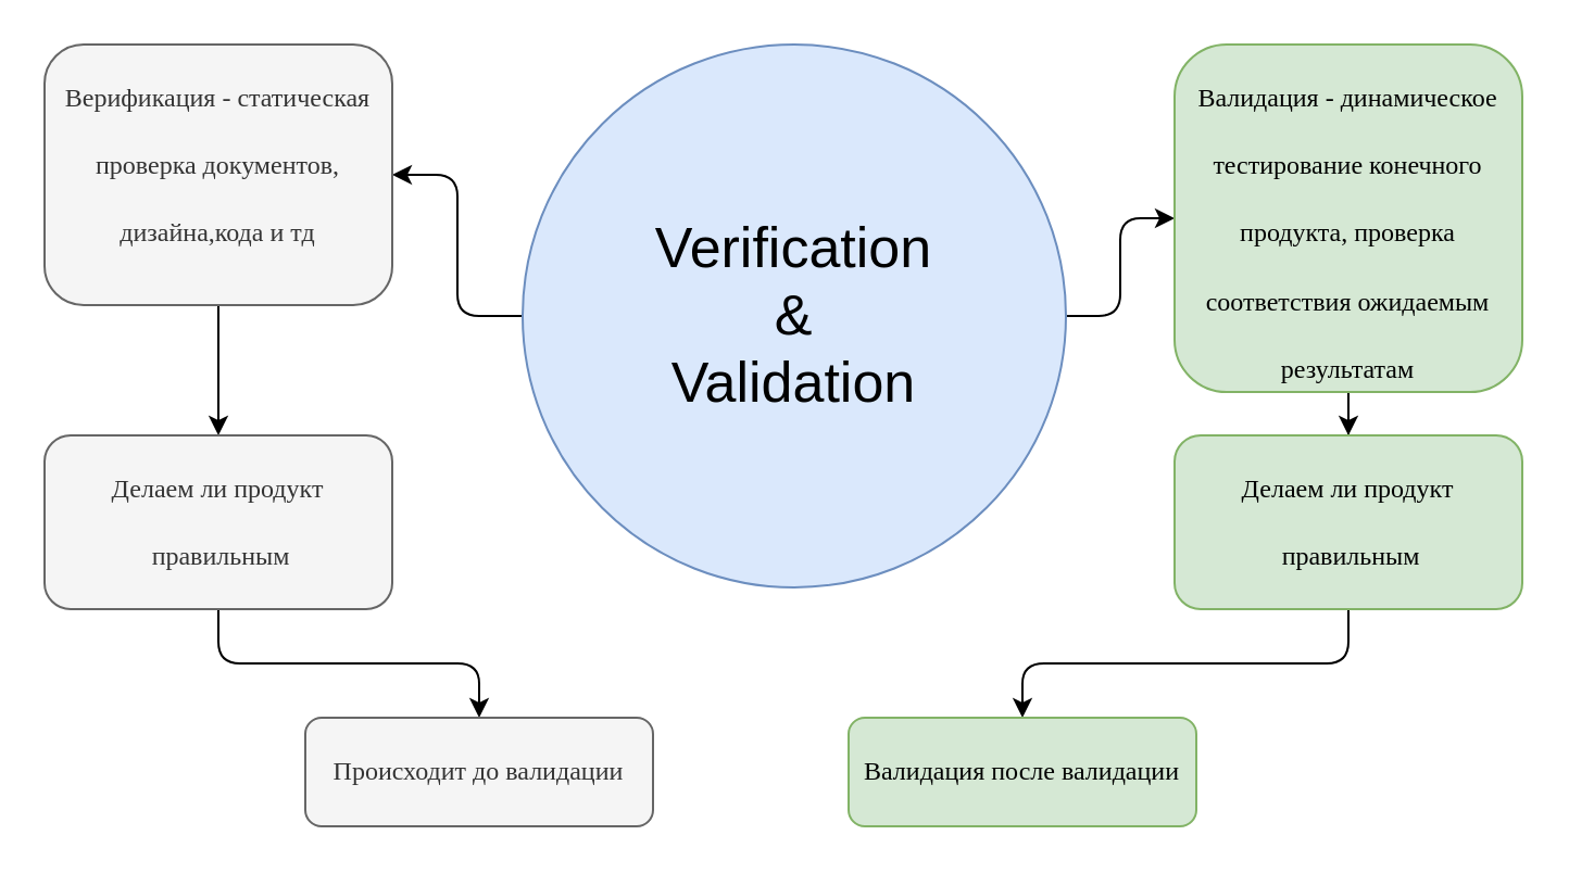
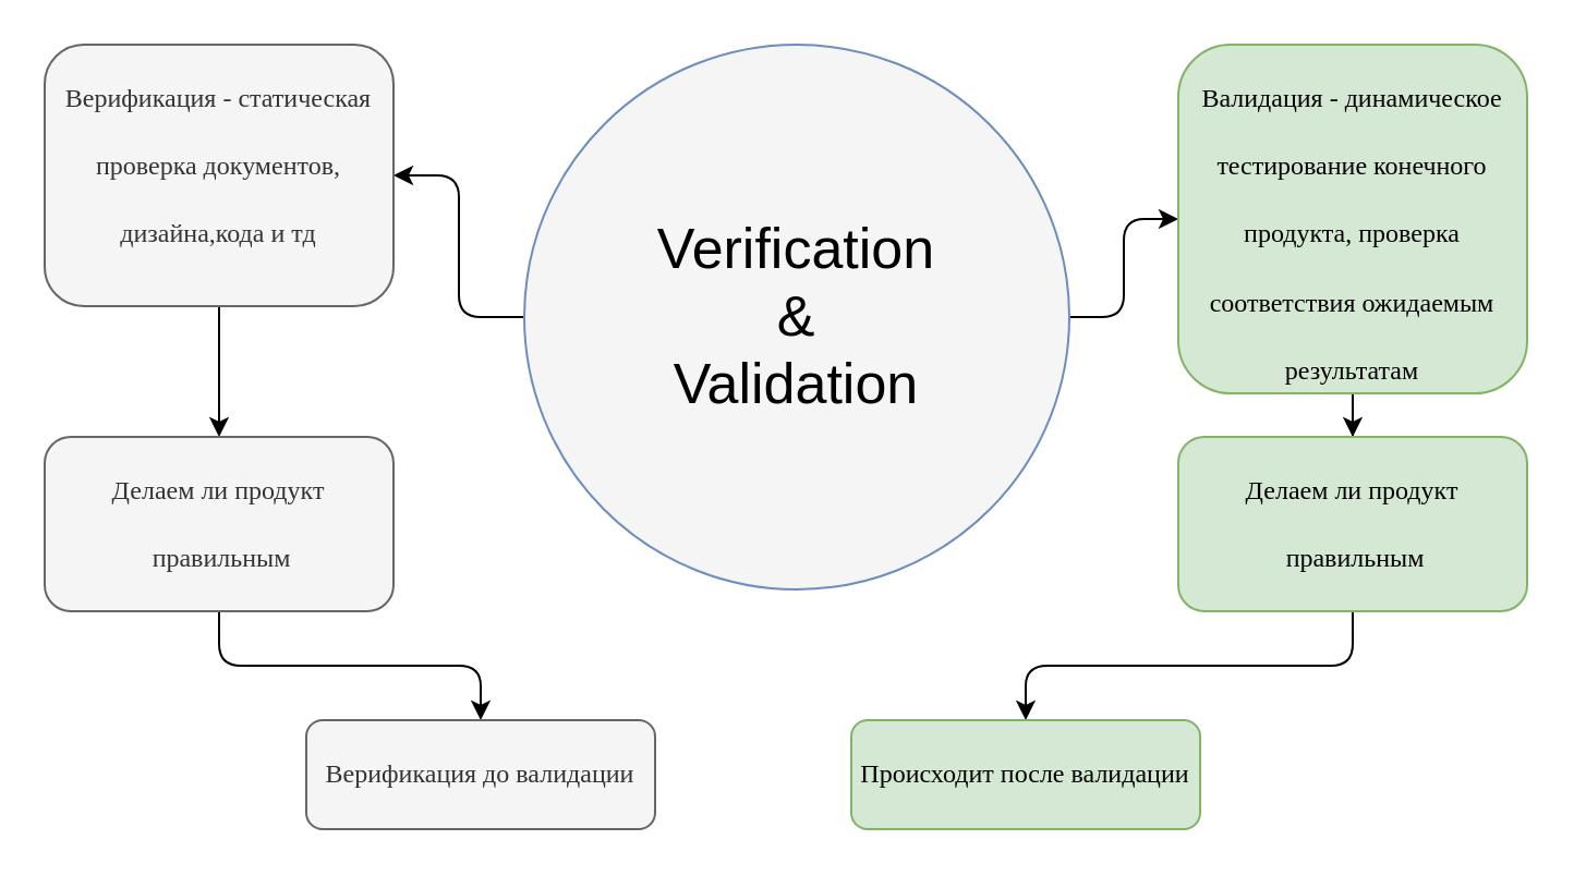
- <mxCell id="4" value="&lt;font style=&quot;font-size: 26px;&quot;&gt;Verification&lt;br&gt;&amp;amp;&lt;br&gt;Validation&lt;/font&gt;" style="ellipse;whiteSpace=wrap;html=1;aspect=fixed;fillColor=#dae8fc;strokeColor=#6c8ebf;" vertex="1" parent="1"><mxGeometry x="240" y="20" width="250" height="250" as="geometry" /></mxCell>
+ <mxCell id="4" value="&lt;font style=&quot;font-size: 26px;&quot;&gt;Verification&lt;br&gt;&amp;amp;&lt;br&gt;Validation&lt;/font&gt;" style="ellipse;whiteSpace=wrap;html=1;aspect=fixed;fillColor=#f5f5f5;strokeColor=#6c8ebf;" vertex="1" parent="1"><mxGeometry x="240" y="20" width="250" height="250" as="geometry" /></mxCell>
- <mxCell id="14" value="&lt;span style=&quot;font-size: 12px;&quot;&gt;Происходит до валидации&lt;/span&gt;" style="rounded=1;fontSize=26;fontFamily=Tahoma;horizontal=1;verticalAlign=top;spacing=0;whiteSpace=wrap;html=1;fontStyle=0;fillColor=#f5f5f5;fontColor=#333333;strokeColor=#666666;" vertex="1" parent="1"><mxGeometry x="140" y="330" width="160" height="50" as="geometry" /></mxCell>
+ <mxCell id="14" value="&lt;span style=&quot;font-size: 12px;&quot;&gt;Верификация до валидации&lt;/span&gt;" style="rounded=1;fontSize=26;fontFamily=Tahoma;horizontal=1;verticalAlign=top;spacing=0;whiteSpace=wrap;html=1;fontStyle=0;fillColor=#f5f5f5;fontColor=#333333;strokeColor=#666666;" vertex="1" parent="1"><mxGeometry x="140" y="330" width="160" height="50" as="geometry" /></mxCell>
- <mxCell id="9" value="&lt;span style=&quot;font-size: 12px;&quot;&gt;Валидация после валидации&lt;/span&gt;" style="rounded=1;fontSize=26;fontFamily=Tahoma;horizontal=1;verticalAlign=top;spacing=0;whiteSpace=wrap;html=1;fillColor=#d5e8d4;strokeColor=#82b366;" vertex="1" parent="1"><mxGeometry x="390" y="330" width="160" height="50" as="geometry" /></mxCell>
+ <mxCell id="9" value="&lt;span style=&quot;font-size: 12px;&quot;&gt;Происходит после валидации&lt;/span&gt;" style="rounded=1;fontSize=26;fontFamily=Tahoma;horizontal=1;verticalAlign=top;spacing=0;whiteSpace=wrap;html=1;fillColor=#d5e8d4;strokeColor=#82b366;" vertex="1" parent="1"><mxGeometry x="390" y="330" width="160" height="50" as="geometry" /></mxCell>
